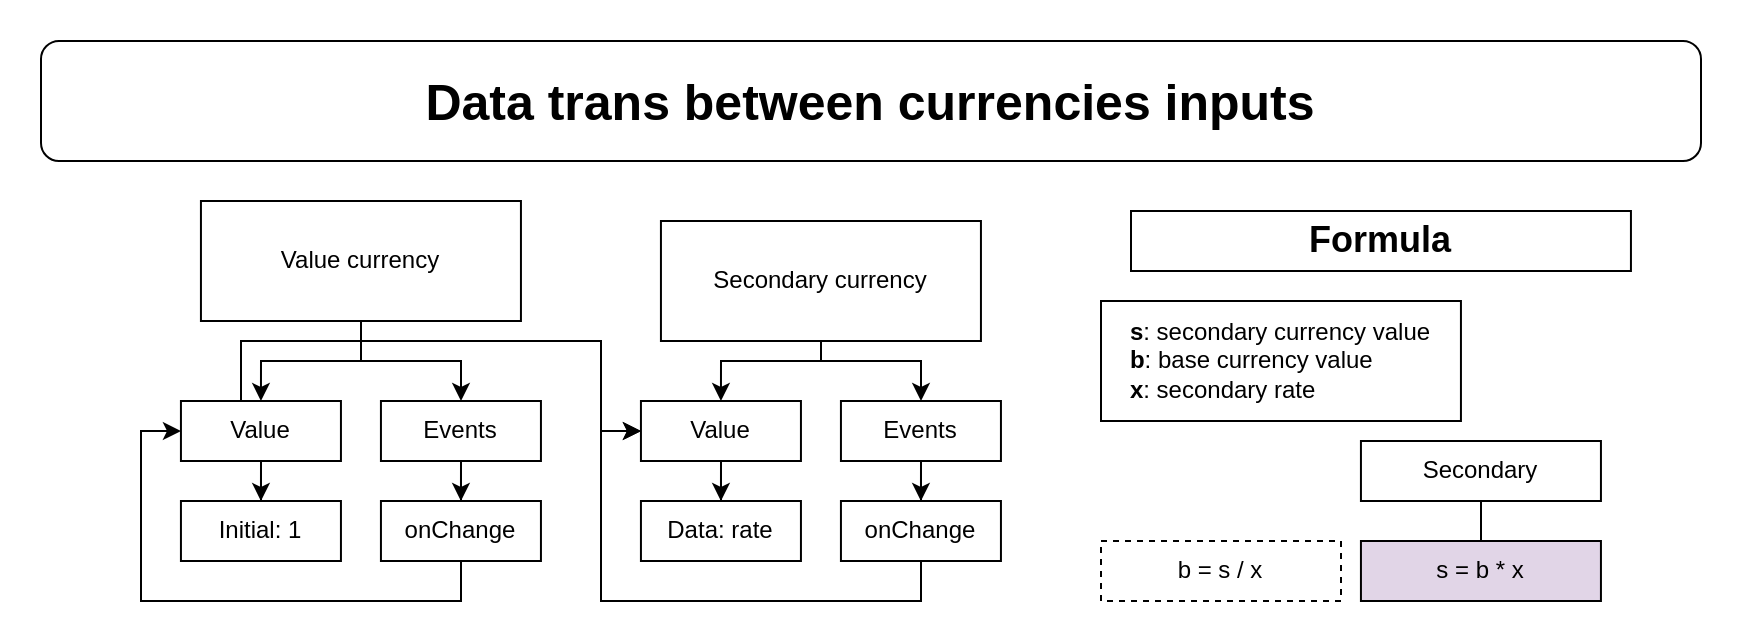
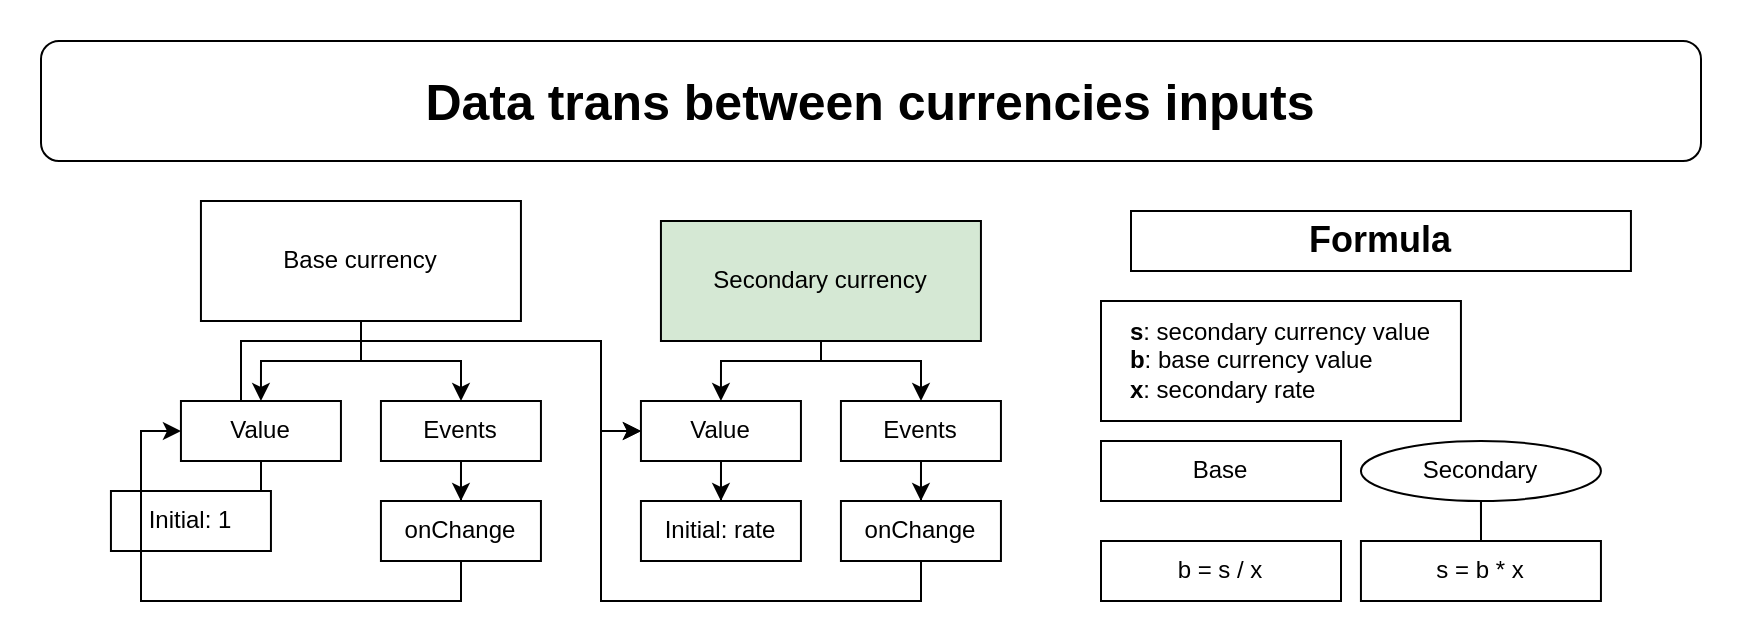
- <mxCell id="5" value="Value currency" style="rounded=0;whiteSpace=wrap;html=1;" vertex="1" parent="1"><mxGeometry x="99.97" y="100" width="160" height="60" as="geometry" /></mxCell>
+ <mxCell id="5" value="Base currency" style="rounded=0;whiteSpace=wrap;html=1;" vertex="1" parent="1"><mxGeometry x="99.97" y="100" width="160" height="60" as="geometry" /></mxCell>
- <mxCell id="16" value="Secondary currency" style="rounded=0;whiteSpace=wrap;html=1;" vertex="1" parent="1"><mxGeometry x="329.97" y="110" width="160" height="60" as="geometry" /></mxCell>
+ <mxCell id="16" value="Secondary currency" style="rounded=0;whiteSpace=wrap;html=1;fillColor=#d5e8d4;" vertex="1" parent="1"><mxGeometry x="329.97" y="110" width="160" height="60" as="geometry" /></mxCell>
+ <mxCell id="25" value="Base" style="rounded=0;whiteSpace=wrap;html=1;" vertex="1" parent="1"><mxGeometry x="550" y="220" width="120" height="30" as="geometry" /></mxCell>
- <mxCell id="27" value="Secondary" style="rounded=0;whiteSpace=wrap;html=1;" vertex="1" parent="1"><mxGeometry x="679.97" y="220" width="120" height="30" as="geometry" /></mxCell>
+ <mxCell id="27" value="Secondary" style="ellipse;whiteSpace=wrap;html=1;" vertex="1" parent="1"><mxGeometry x="679.97" y="220" width="120" height="30" as="geometry" /></mxCell>
- <mxCell id="11" value="Initial: 1" style="rounded=0;whiteSpace=wrap;html=1;" vertex="1" parent="1"><mxGeometry x="89.97" y="250" width="80" height="30" as="geometry" /></mxCell>
+ <mxCell id="11" value="Initial: 1" style="rounded=0;whiteSpace=wrap;html=1;" vertex="1" parent="1"><mxGeometry x="54.97" y="245" width="80" height="30" as="geometry" /></mxCell>
- <mxCell id="23" value="Data: rate" style="rounded=0;whiteSpace=wrap;html=1;" vertex="1" parent="1"><mxGeometry x="319.97" y="250" width="80" height="30" as="geometry" /></mxCell>
+ <mxCell id="23" value="Initial: rate" style="rounded=0;whiteSpace=wrap;html=1;" vertex="1" parent="1"><mxGeometry x="319.97" y="250" width="80" height="30" as="geometry" /></mxCell>
- <mxCell id="29" value="b = s / x" style="whiteSpace=wrap;html=1;rounded=0;dashed=1;" vertex="1" parent="1"><mxGeometry x="550" y="270" width="120" height="30" as="geometry" /></mxCell>
+ <mxCell id="29" value="b = s / x" style="whiteSpace=wrap;html=1;rounded=0;" vertex="1" parent="1"><mxGeometry x="550" y="270" width="120" height="30" as="geometry" /></mxCell>
- <mxCell id="30" value="s = b * x" style="whiteSpace=wrap;html=1;rounded=0;fillColor=#e1d5e7;" vertex="1" parent="1"><mxGeometry x="679.97" y="270" width="120" height="30" as="geometry" /></mxCell>
+ <mxCell id="30" value="s = b * x" style="whiteSpace=wrap;html=1;rounded=0;" vertex="1" parent="1"><mxGeometry x="679.97" y="270" width="120" height="30" as="geometry" /></mxCell>
